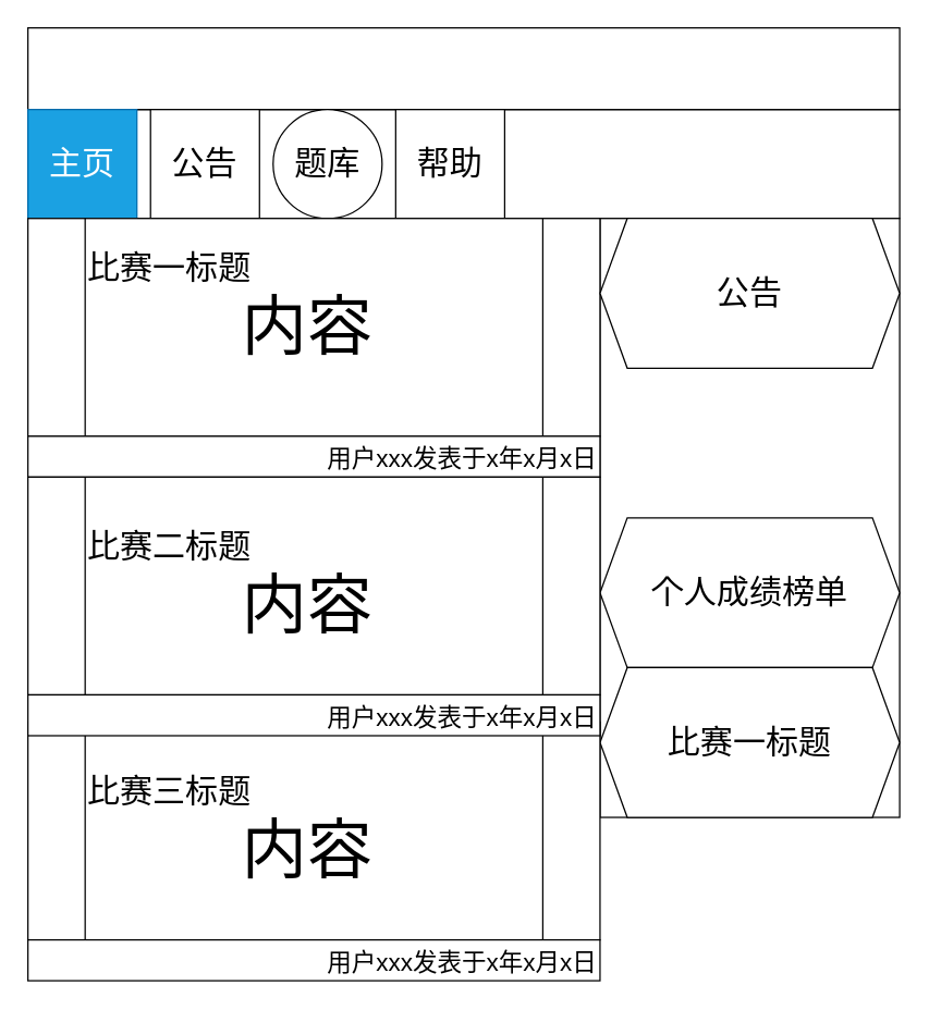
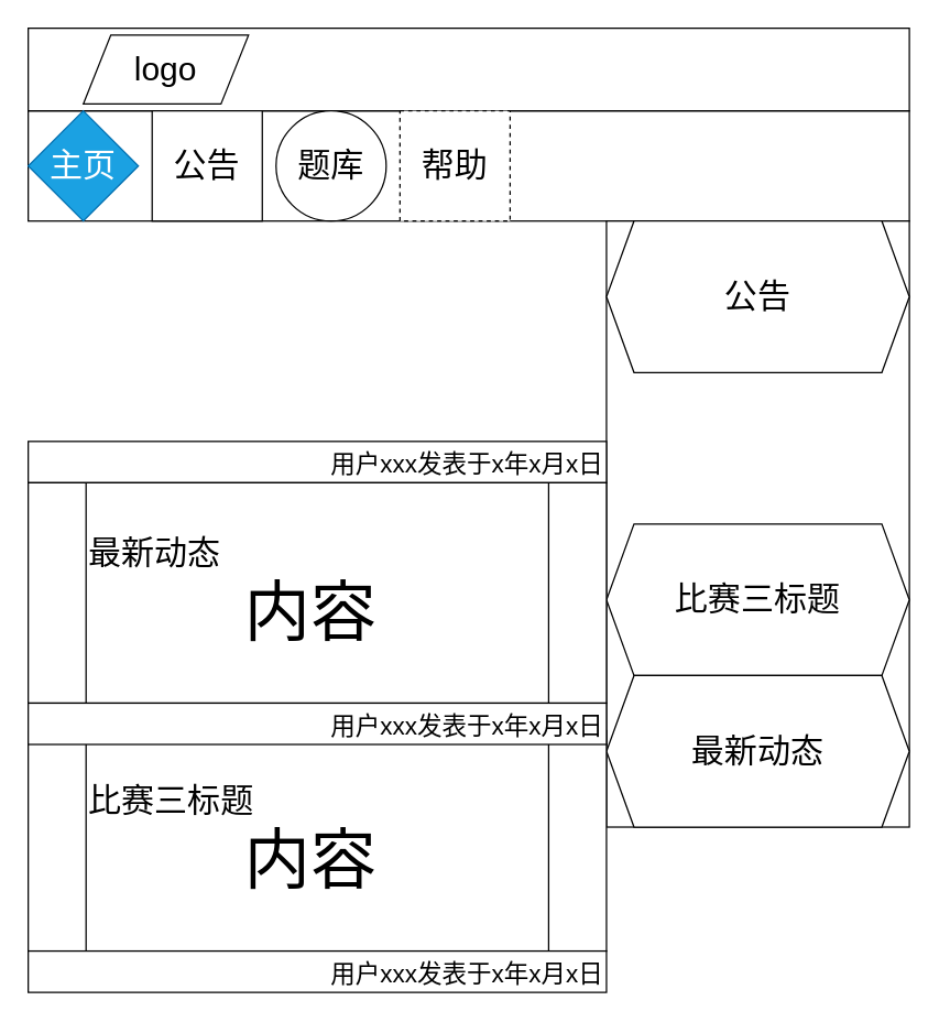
+ <mxCell id="5" value="&lt;font style=&quot;font-size: 24px;&quot;&gt;logo&lt;/font&gt;" style="shape=parallelogram;perimeter=parallelogramPerimeter;whiteSpace=wrap;html=1;fixedSize=1;" parent="1" vertex="1"><mxGeometry x="60" y="25" width="120" height="50" as="geometry" /></mxCell>
- <mxCell id="7" value="主页" style="whiteSpace=wrap;html=1;aspect=fixed;fontSize=24;fillColor=#1ba1e2;fontColor=#ffffff;strokeColor=#006EAF;" parent="1" vertex="1"><mxGeometry x="20" y="80" width="80" height="80" as="geometry" /></mxCell>
+ <mxCell id="7" value="主页" style="rhombus;whiteSpace=wrap;html=1;aspect=fixed;fontSize=24;fillColor=#1ba1e2;fontColor=#ffffff;strokeColor=#006EAF;" parent="1" vertex="1"><mxGeometry x="20" y="80" width="80" height="80" as="geometry" /></mxCell>
- <mxCell id="9" value="帮助" style="whiteSpace=wrap;html=1;aspect=fixed;fontSize=24;" parent="1" vertex="1"><mxGeometry x="290" y="80" width="80" height="80" as="geometry" /></mxCell>
+ <mxCell id="9" value="帮助" style="whiteSpace=wrap;html=1;aspect=fixed;fontSize=24;dashed=1;" parent="1" vertex="1"><mxGeometry x="290" y="80" width="80" height="80" as="geometry" /></mxCell>
- <mxCell id="10" value="比赛一标题&lt;br&gt;&lt;div style=&quot;text-align: justify;&quot;&gt;&lt;span style=&quot;background-color: initial;&quot;&gt;&amp;nbsp; &amp;nbsp; &amp;nbsp; &amp;nbsp; &amp;nbsp; &amp;nbsp; &amp;nbsp; &amp;nbsp; &amp;nbsp;&lt;font style=&quot;font-size: 48px;&quot;&gt;内容&lt;/font&gt;&lt;/span&gt;&lt;/div&gt;&lt;br&gt;" style="shape=process;whiteSpace=wrap;html=1;backgroundOutline=1;fontSize=24;align=left;" parent="1" vertex="1"><mxGeometry x="20" y="160" width="420" height="160" as="geometry" /></mxCell>
- <mxCell id="16" value="比赛二标题&lt;br&gt;&lt;div style=&quot;text-align: justify;&quot;&gt;&lt;span style=&quot;background-color: initial;&quot;&gt;&amp;nbsp; &amp;nbsp; &amp;nbsp; &amp;nbsp; &amp;nbsp; &amp;nbsp; &amp;nbsp; &amp;nbsp; &amp;nbsp;&lt;font style=&quot;font-size: 48px;&quot;&gt;内容&lt;/font&gt;&lt;/span&gt;&lt;/div&gt;" style="shape=process;whiteSpace=wrap;html=1;backgroundOutline=1;fontSize=24;align=left;" parent="1" vertex="1"><mxGeometry x="20" y="350" width="420" height="160" as="geometry" /></mxCell>
+ <mxCell id="16" value="最新动态&lt;br&gt;&lt;div style=&quot;text-align: justify;&quot;&gt;&lt;span style=&quot;background-color: initial;&quot;&gt;&amp;nbsp; &amp;nbsp; &amp;nbsp; &amp;nbsp; &amp;nbsp; &amp;nbsp; &amp;nbsp; &amp;nbsp; &amp;nbsp;&lt;font style=&quot;font-size: 48px;&quot;&gt;内容&lt;/font&gt;&lt;/span&gt;&lt;/div&gt;" style="shape=process;whiteSpace=wrap;html=1;backgroundOutline=1;fontSize=24;align=left;" parent="1" vertex="1"><mxGeometry x="20" y="350" width="420" height="160" as="geometry" /></mxCell>
- <mxCell id="12" value="个人成绩榜单" style="shape=hexagon;perimeter=hexagonPerimeter2;whiteSpace=wrap;html=1;fixedSize=1;fontSize=24;" parent="1" vertex="1"><mxGeometry x="440" y="380" width="220" height="110" as="geometry" /></mxCell>
+ <mxCell id="12" value="比赛三标题" style="shape=hexagon;perimeter=hexagonPerimeter2;whiteSpace=wrap;html=1;fixedSize=1;fontSize=24;" parent="1" vertex="1"><mxGeometry x="440" y="380" width="220" height="110" as="geometry" /></mxCell>
- <mxCell id="13" value="比赛一标题" style="shape=hexagon;perimeter=hexagonPerimeter2;whiteSpace=wrap;html=1;fixedSize=1;fontSize=24;" parent="1" vertex="1"><mxGeometry x="440" y="490" width="220" height="110" as="geometry" /></mxCell>
+ <mxCell id="13" value="最新动态" style="shape=hexagon;perimeter=hexagonPerimeter2;whiteSpace=wrap;html=1;fixedSize=1;fontSize=24;" parent="1" vertex="1"><mxGeometry x="440" y="490" width="220" height="110" as="geometry" /></mxCell>
